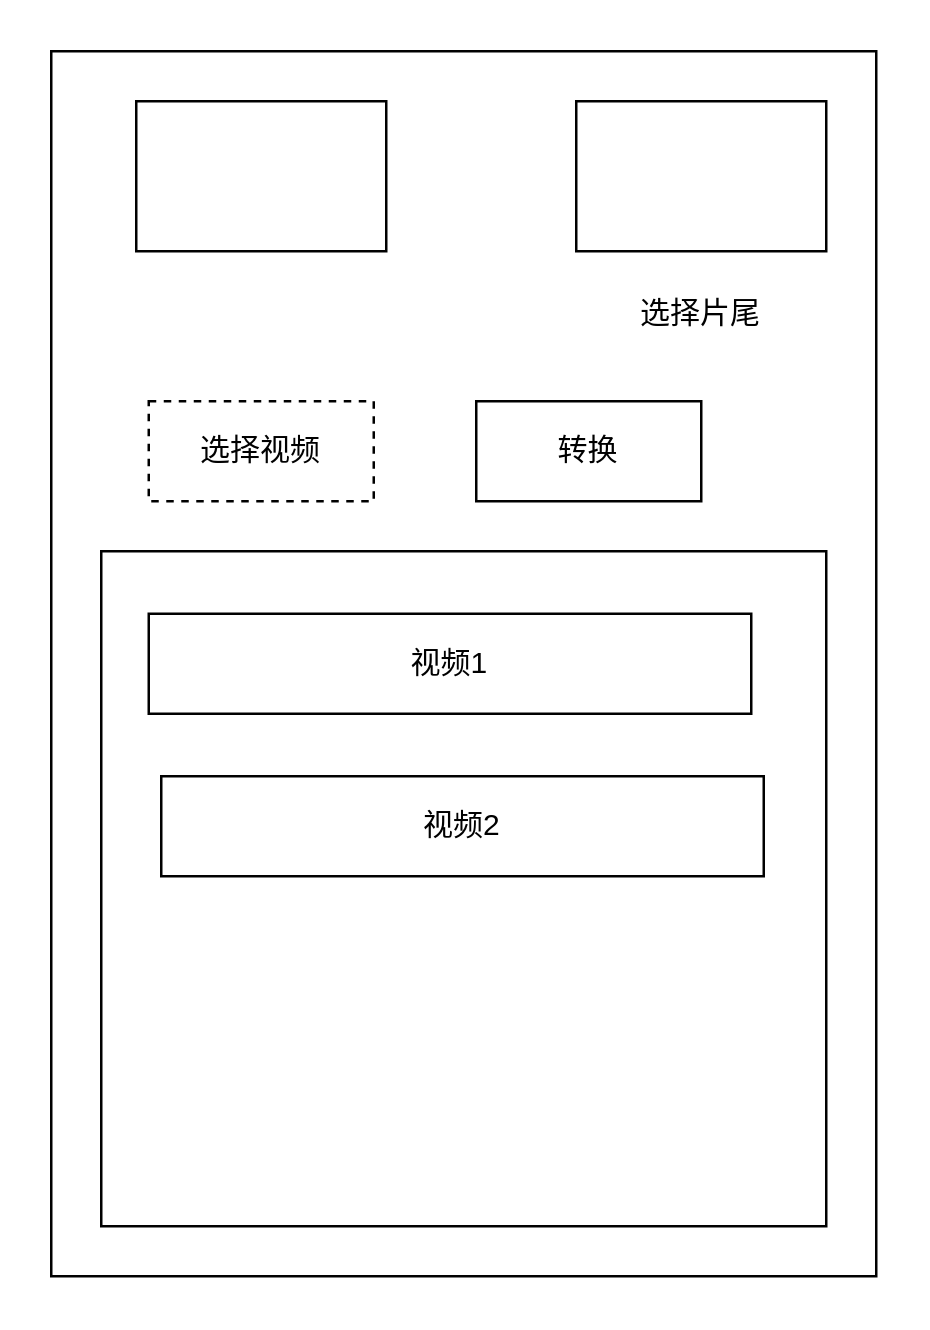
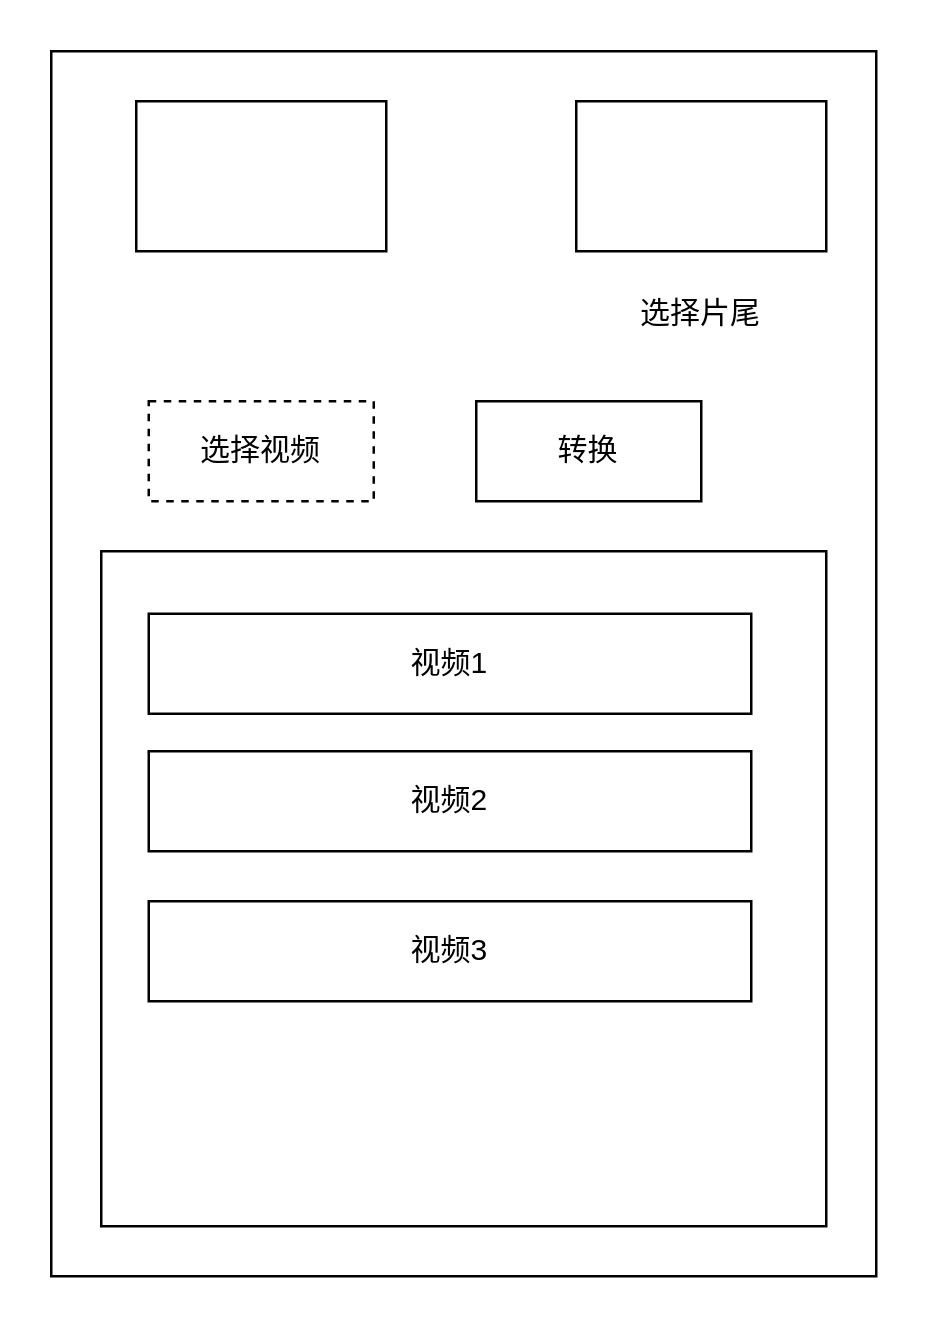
- <mxCell id="10" value="视频2" style="rounded=0;whiteSpace=wrap;html=1;" vertex="1" parent="1"><mxGeometry x="64" y="310" width="241" height="40" as="geometry" /></mxCell>
+ <mxCell id="10" value="视频2" style="rounded=0;whiteSpace=wrap;html=1;" vertex="1" parent="1"><mxGeometry x="59" y="300" width="241" height="40" as="geometry" /></mxCell>
+ <mxCell id="11" value="视频3" style="rounded=0;whiteSpace=wrap;html=1;" vertex="1" parent="1"><mxGeometry x="59" y="360" width="241" height="40" as="geometry" /></mxCell>
